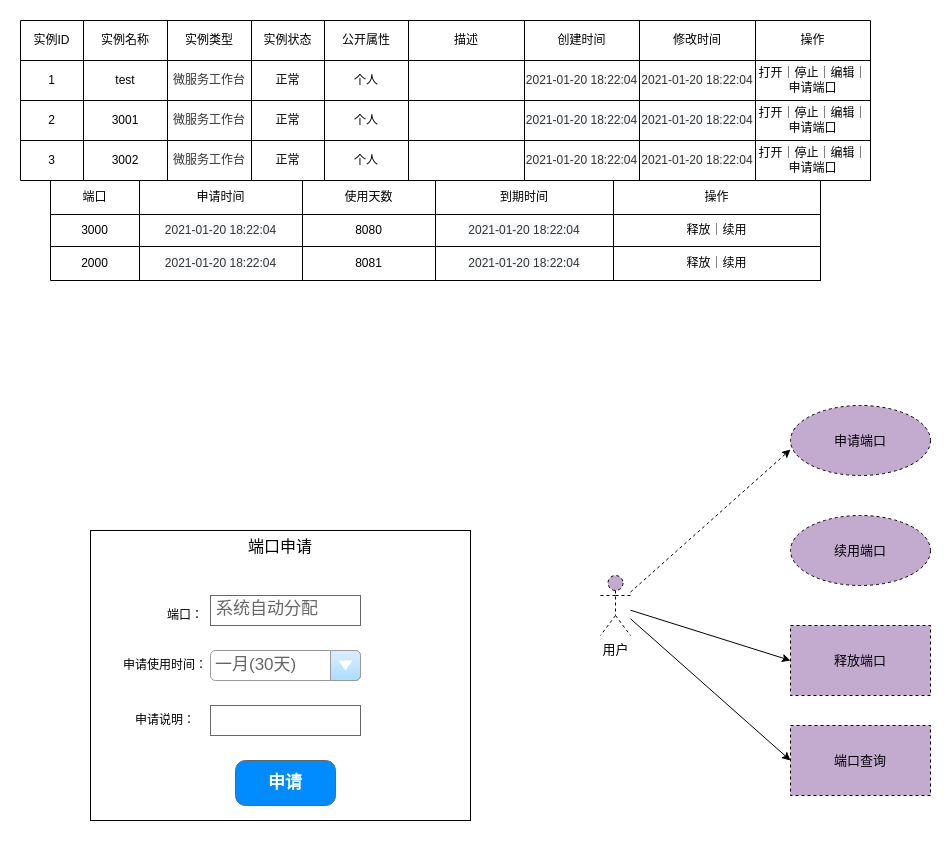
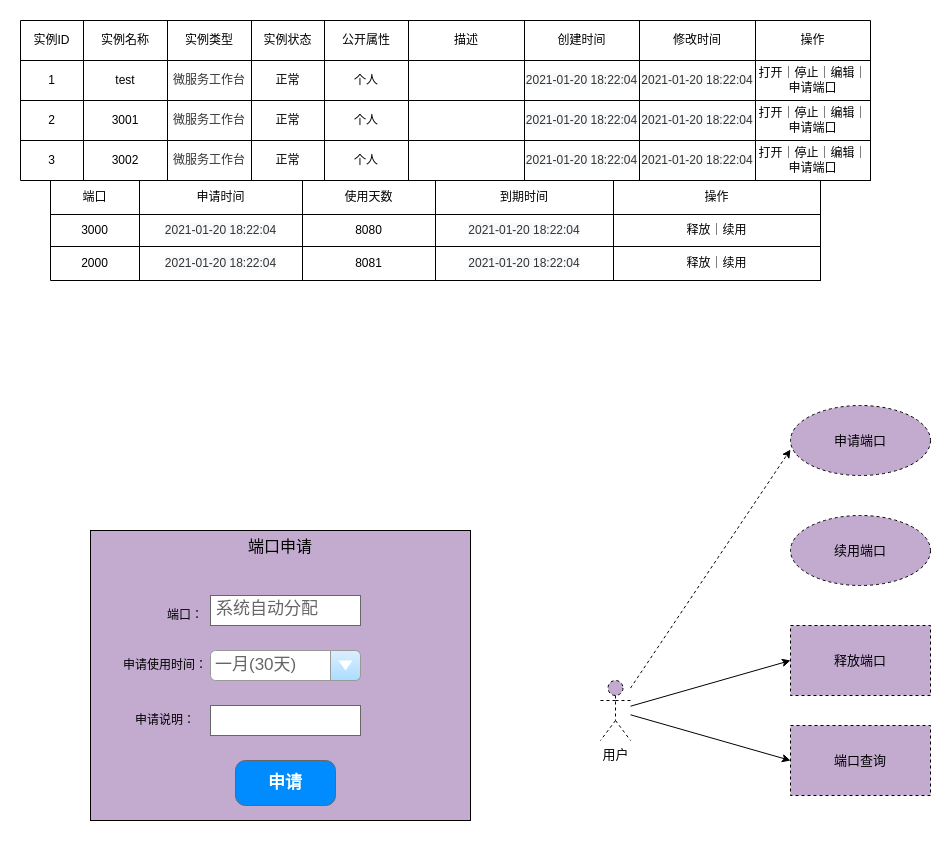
- <mxCell id="2" value="端口申请" style="rounded=0;whiteSpace=wrap;html=1;fontSize=16;verticalAlign=top;" parent="1" vertex="1"><mxGeometry x="90" y="530" width="380" height="290" as="geometry" /></mxCell>
+ <mxCell id="2" value="端口申请" style="rounded=0;whiteSpace=wrap;html=1;fontSize=16;verticalAlign=top;fillColor=#c3abd0;" parent="1" vertex="1"><mxGeometry x="90" y="530" width="380" height="290" as="geometry" /></mxCell>
- <mxCell id="32" value="用户" style="shape=umlActor;verticalLabelPosition=bottom;verticalAlign=top;html=1;dashed=1;fillColor=#C3ABD0;fontSize=13;fontColor=#000000;align=center;" parent="1" vertex="1"><mxGeometry x="600" y="575" width="30" height="60" as="geometry" /></mxCell>
+ <mxCell id="32" value="用户" style="shape=umlActor;verticalLabelPosition=bottom;verticalAlign=top;html=1;dashed=1;fillColor=#C3ABD0;fontSize=13;fontColor=#000000;align=center;" parent="1" vertex="1"><mxGeometry x="600" y="680" width="30" height="60" as="geometry" /></mxCell>
